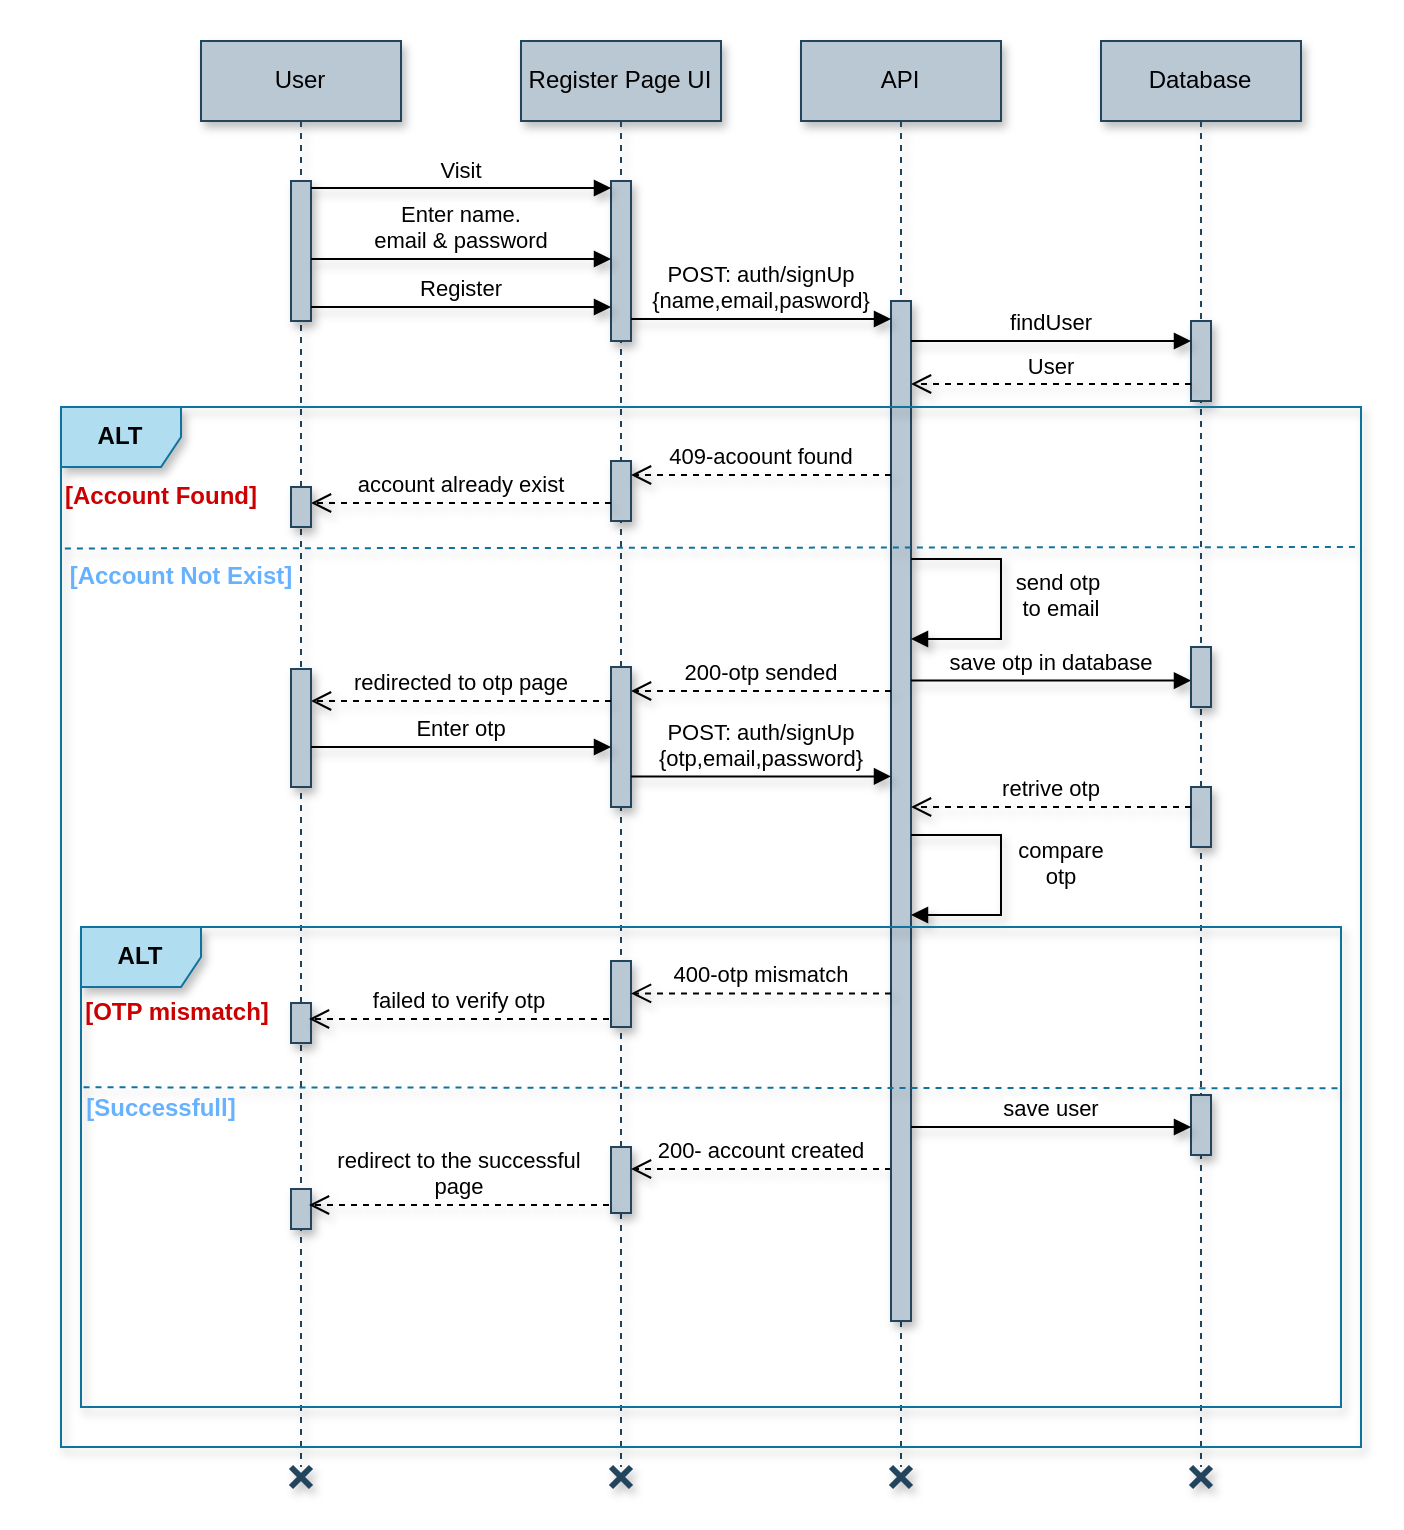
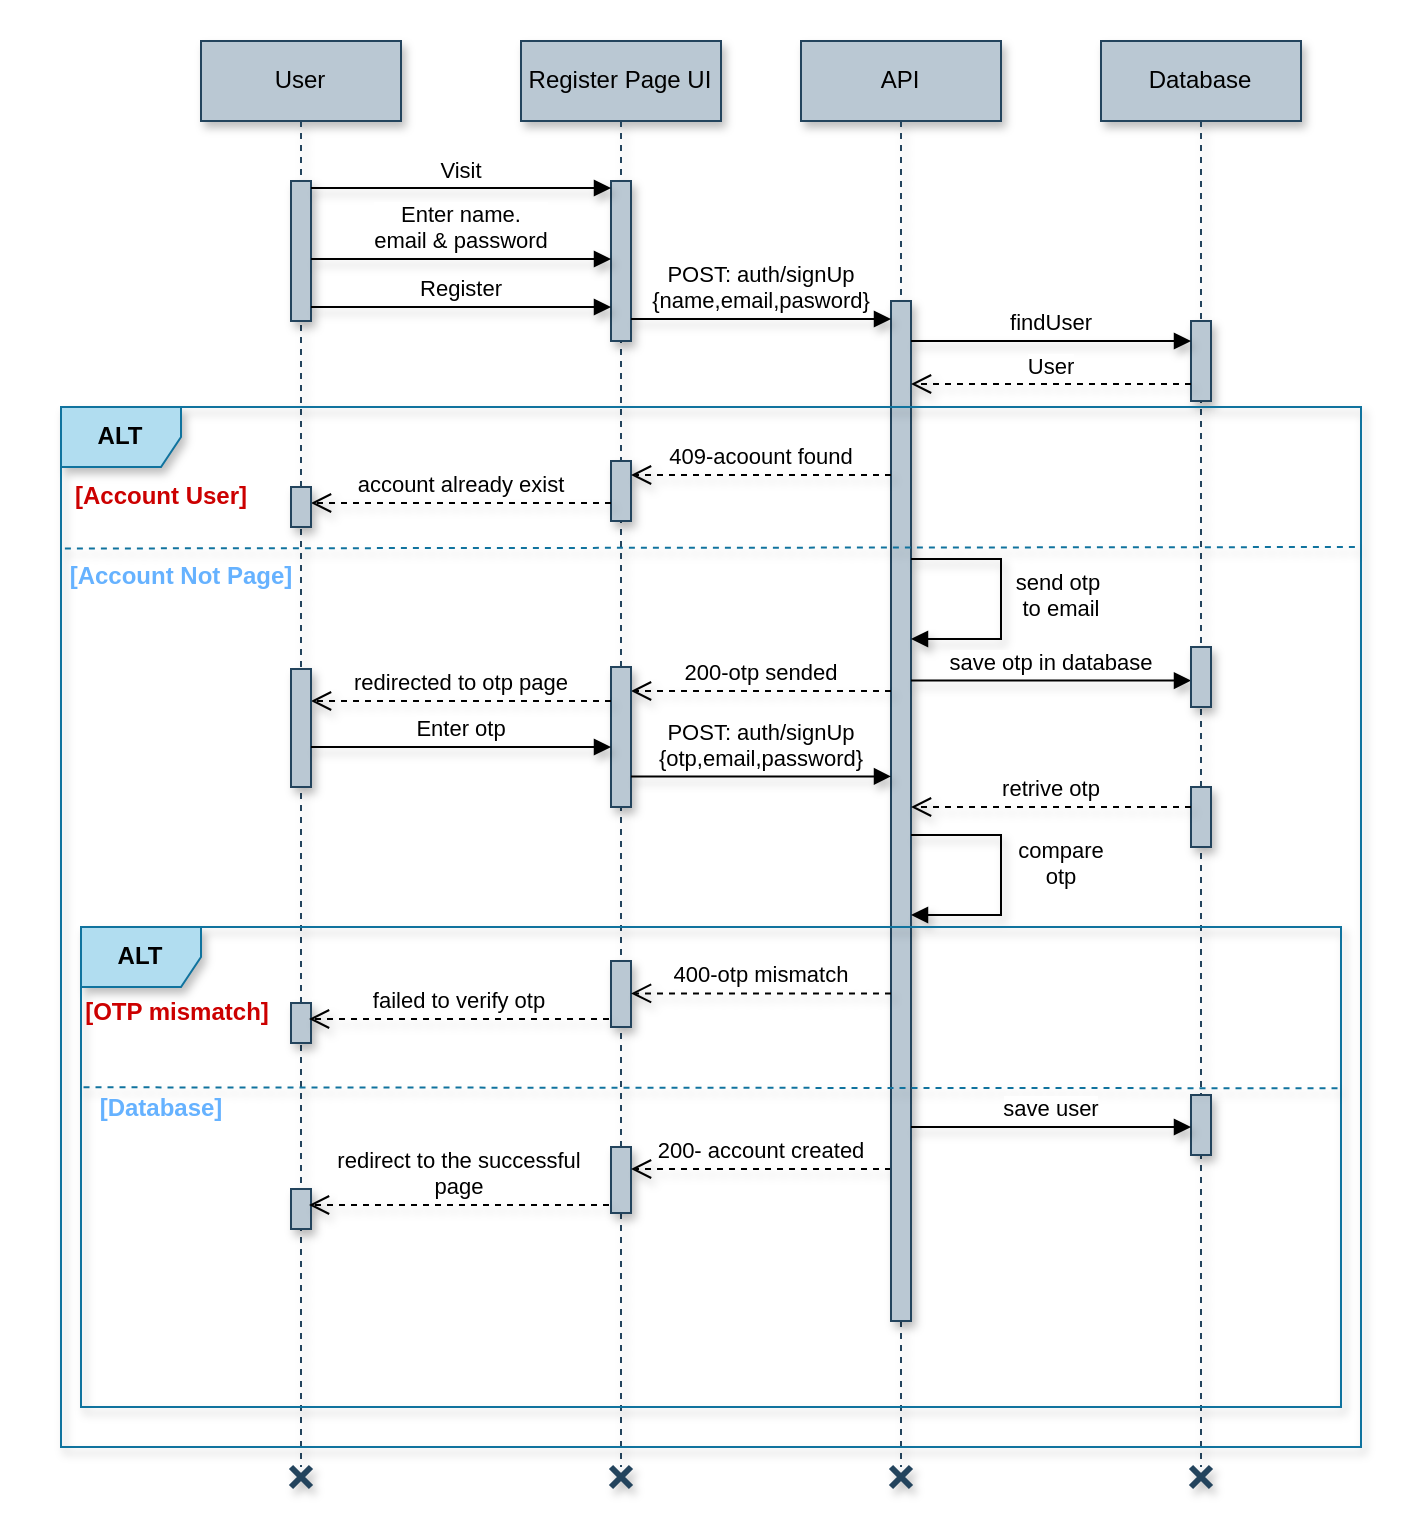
- <mxCell id="25" value="&lt;b&gt;&lt;font color=&quot;#cc0000&quot;&gt;[Account Found]&lt;/font&gt;&lt;/b&gt;" style="text;html=1;align=center;verticalAlign=middle;resizable=0;points=[];autosize=1;strokeColor=none;fillColor=none;shadow=1;" parent="1" vertex="1"><mxGeometry x="20" y="233" width="120" height="30" as="geometry" /></mxCell>
+ <mxCell id="25" value="&lt;b&gt;&lt;font color=&quot;#cc0000&quot;&gt;[Account User]&lt;/font&gt;&lt;/b&gt;" style="text;html=1;align=center;verticalAlign=middle;resizable=0;points=[];autosize=1;strokeColor=none;fillColor=none;shadow=1;" parent="1" vertex="1"><mxGeometry x="20" y="233" width="120" height="30" as="geometry" /></mxCell>
- <mxCell id="34" value="&lt;b&gt;&lt;font color=&quot;#66b2ff&quot;&gt;[Account Not Exist]&lt;/font&gt;&lt;/b&gt;" style="text;html=1;align=center;verticalAlign=middle;resizable=0;points=[];autosize=1;strokeColor=none;fillColor=none;shadow=1;" parent="1" vertex="1"><mxGeometry x="25" y="273" width="130" height="30" as="geometry" /></mxCell>
+ <mxCell id="34" value="&lt;b&gt;&lt;font color=&quot;#66b2ff&quot;&gt;[Account Not Page]&lt;/font&gt;&lt;/b&gt;" style="text;html=1;align=center;verticalAlign=middle;resizable=0;points=[];autosize=1;strokeColor=none;fillColor=none;shadow=1;" parent="1" vertex="1"><mxGeometry x="25" y="273" width="130" height="30" as="geometry" /></mxCell>
- <mxCell id="48" value="&lt;b&gt;&lt;font color=&quot;#66b2ff&quot;&gt;[Successfull]&lt;/font&gt;&lt;/b&gt;" style="text;html=1;align=center;verticalAlign=middle;resizable=0;points=[];autosize=1;strokeColor=none;fillColor=none;shadow=1;" parent="1" vertex="1"><mxGeometry y="539" width="100" height="30" as="geometry" x="30" /></mxCell>
+ <mxCell id="48" value="&lt;b&gt;&lt;font color=&quot;#66b2ff&quot;&gt;[Database]&lt;/font&gt;&lt;/b&gt;" style="text;html=1;align=center;verticalAlign=middle;resizable=0;points=[];autosize=1;strokeColor=none;fillColor=none;shadow=1;" parent="1" vertex="1"><mxGeometry y="539" width="100" height="30" as="geometry" x="30" /></mxCell>
